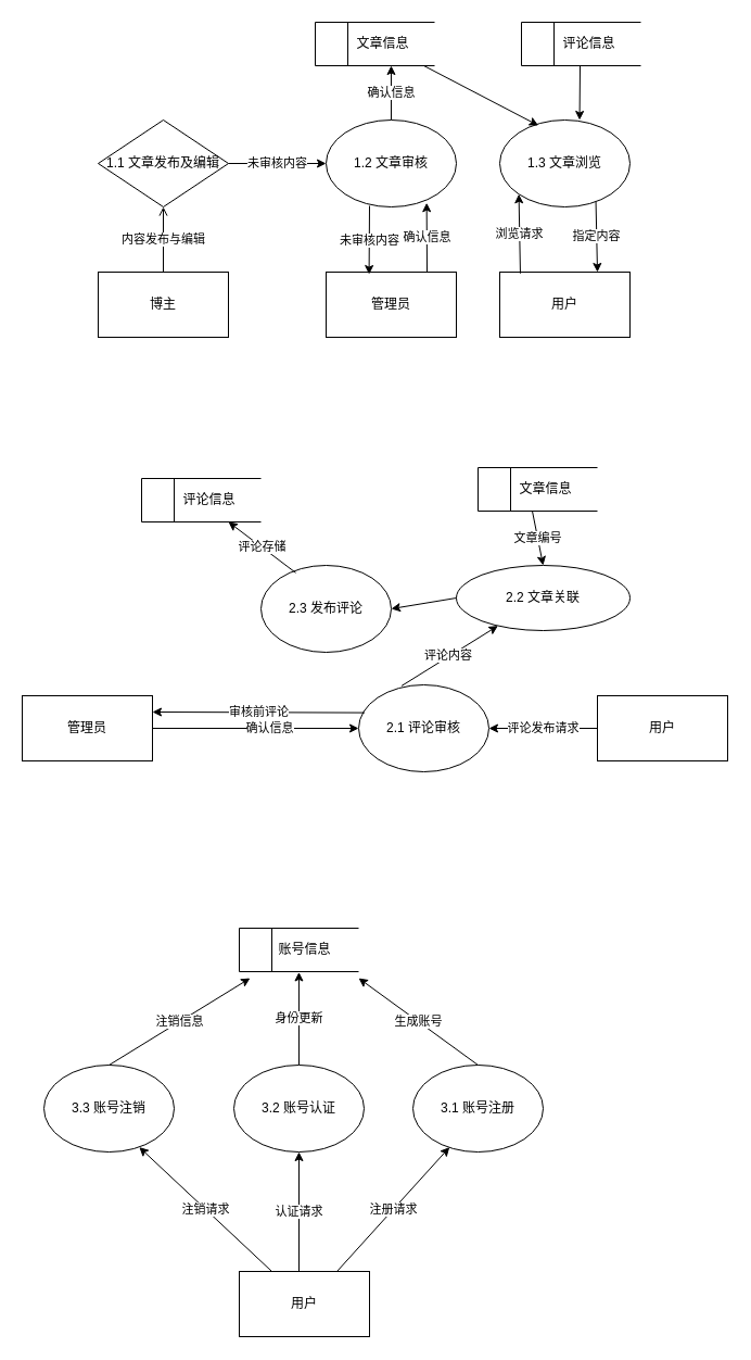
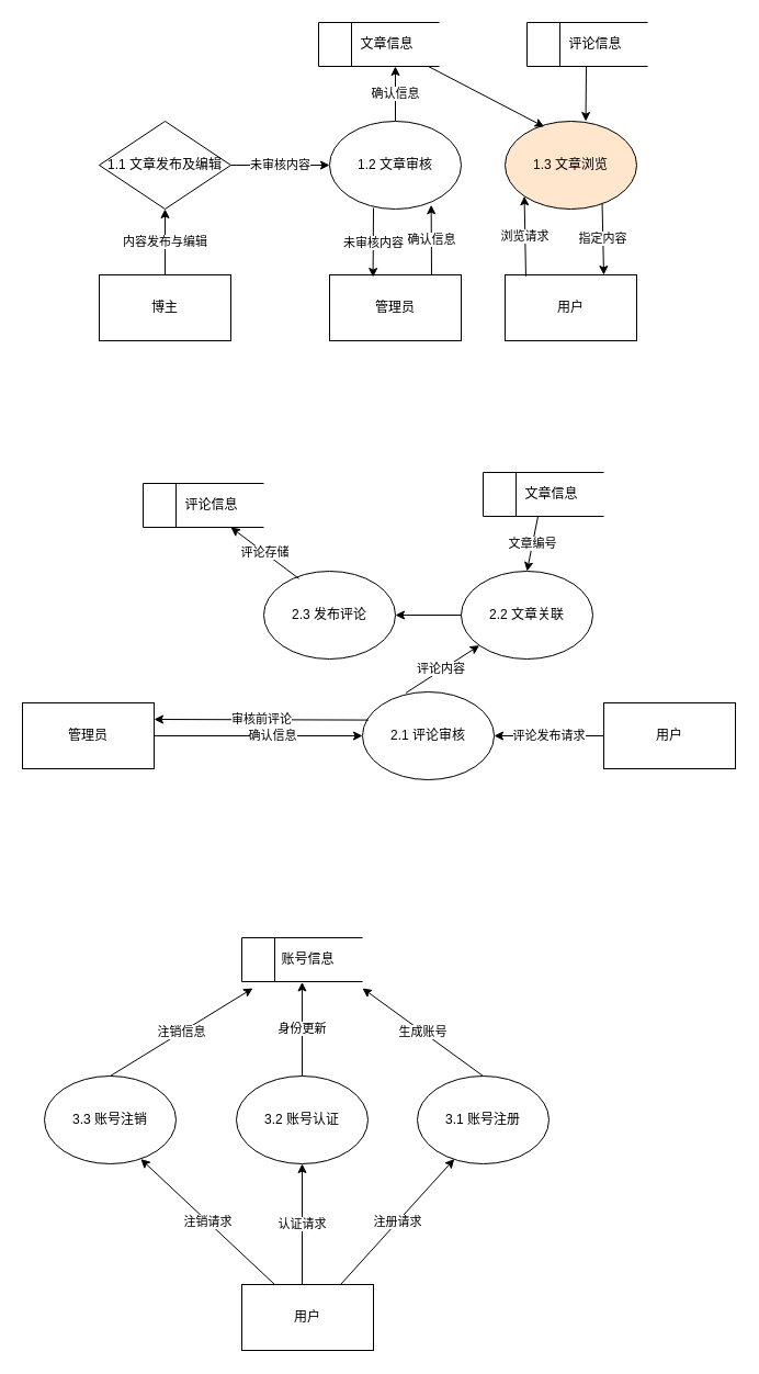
- <mxCell id="50" value="1.3 文章浏览" style="ellipse;whiteSpace=wrap;html=1;" vertex="1" parent="1"><mxGeometry x="460" y="110" width="120" height="80" as="geometry" /></mxCell>
+ <mxCell id="50" value="1.3 文章浏览" style="ellipse;whiteSpace=wrap;html=1;fillColor=#ffe6cc;" vertex="1" parent="1"><mxGeometry x="460" y="110" width="120" height="80" as="geometry" /></mxCell>
- <mxCell id="60" value="内容发布与编辑" style="edgeStyle=orthogonalEdgeStyle;rounded=0;orthogonalLoop=1;jettySize=auto;html=1;entryX=0.5;entryY=1;entryDx=0;entryDy=0;startArrow=none;startFill=0;endArrow=open;" edge="1" parent="1" source="61" target="49"><mxGeometry relative="1" as="geometry" /></mxCell>
+ <mxCell id="60" value="内容发布与编辑" style="edgeStyle=orthogonalEdgeStyle;rounded=0;orthogonalLoop=1;jettySize=auto;html=1;entryX=0.5;entryY=1;entryDx=0;entryDy=0;startArrow=none;startFill=0;" edge="1" parent="1" source="61" target="49"><mxGeometry relative="1" as="geometry" /></mxCell>
- <mxCell id="5" value="2.2 文章关联" style="ellipse;whiteSpace=wrap;html=1;" vertex="1" parent="1"><mxGeometry x="420" y="520" width="160" height="60" as="geometry" /></mxCell>
+ <mxCell id="5" value="2.2 文章关联" style="ellipse;whiteSpace=wrap;html=1;" vertex="1" parent="1"><mxGeometry x="420" y="520" width="120" height="80" as="geometry" /></mxCell>
